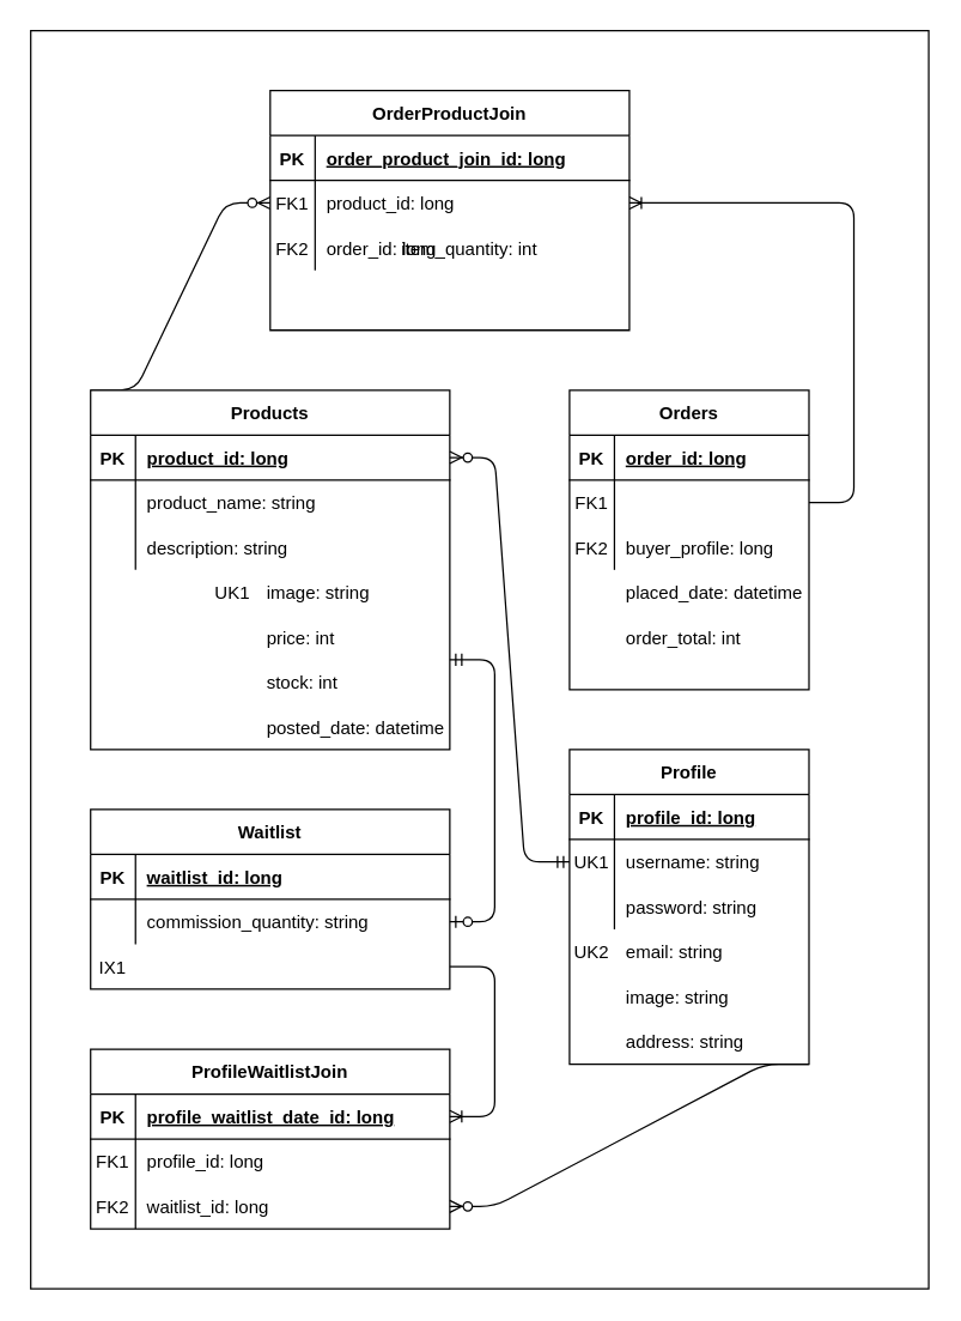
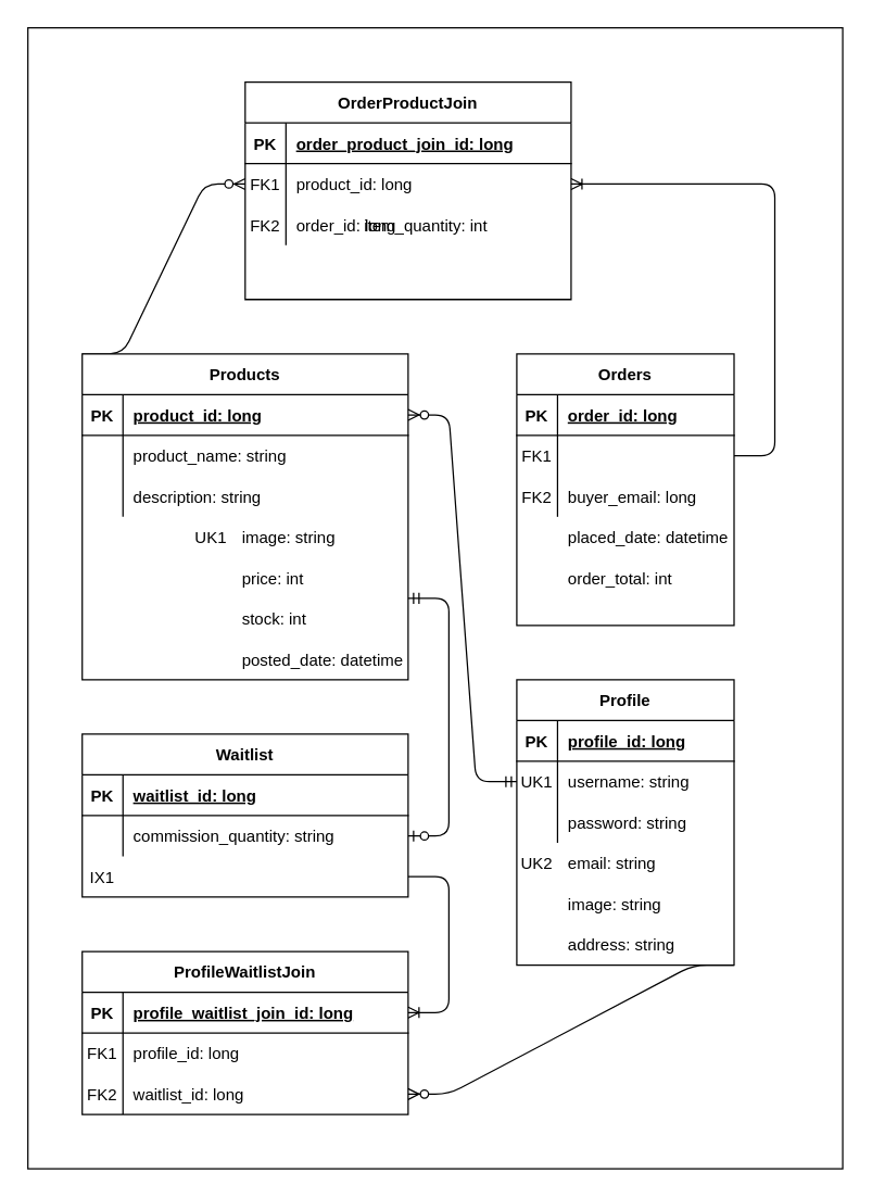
- <mxCell id="60" value="buyer_profile: long" style="shape=partialRectangle;overflow=hidden;connectable=0;fillColor=none;top=0;left=0;bottom=0;right=0;align=left;spacingLeft=6;" vertex="1" parent="58"><mxGeometry x="30" width="130" height="30" as="geometry" /></mxCell>
+ <mxCell id="60" value="buyer_email: long" style="shape=partialRectangle;overflow=hidden;connectable=0;fillColor=none;top=0;left=0;bottom=0;right=0;align=left;spacingLeft=6;" vertex="1" parent="58"><mxGeometry x="30" width="130" height="30" as="geometry" /></mxCell>
- <mxCell id="83" value="profile_waitlist_date_id: long" style="shape=partialRectangle;overflow=hidden;connectable=0;fillColor=none;top=0;left=0;bottom=0;right=0;align=left;spacingLeft=6;fontStyle=5;" vertex="1" parent="81"><mxGeometry x="30" width="210" height="30" as="geometry" /></mxCell>
+ <mxCell id="83" value="profile_waitlist_join_id: long" style="shape=partialRectangle;overflow=hidden;connectable=0;fillColor=none;top=0;left=0;bottom=0;right=0;align=left;spacingLeft=6;fontStyle=5;" vertex="1" parent="81"><mxGeometry x="30" width="210" height="30" as="geometry" /></mxCell>
